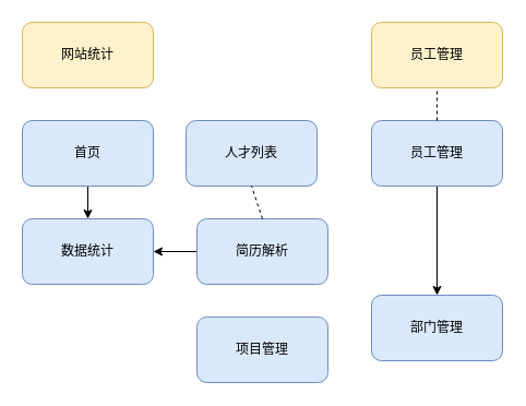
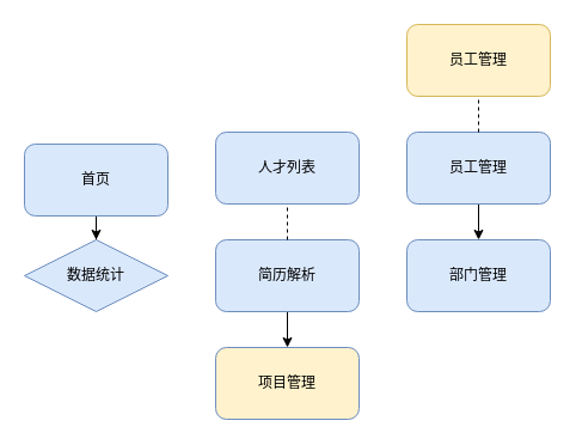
- <mxCell id="4" value="网站统计" style="rounded=1;whiteSpace=wrap;html=1;fillColor=#fff2cc;strokeColor=#d6b656;" vertex="1" parent="1"><mxGeometry x="20" y="20" width="120" height="60" as="geometry" /></mxCell>
- <mxCell id="3" value="首页" style="rounded=1;whiteSpace=wrap;html=1;fillColor=#dae8fc;strokeColor=#6c8ebf;" vertex="1" parent="1"><mxGeometry x="20" y="110" width="120" height="60" as="geometry" /></mxCell>
+ <mxCell id="3" value="首页" style="rounded=1;whiteSpace=wrap;html=1;fillColor=#dae8fc;strokeColor=#6c8ebf;" vertex="1" parent="1"><mxGeometry x="20" y="120" width="120" height="60" as="geometry" /></mxCell>
- <mxCell id="6" value="人才列表" style="rounded=1;whiteSpace=wrap;html=1;fillColor=#dae8fc;strokeColor=#6c8ebf;" vertex="1" parent="1"><mxGeometry x="170" y="110" width="120" height="60" as="geometry" /></mxCell>
+ <mxCell id="6" value="人才列表" style="rounded=1;whiteSpace=wrap;html=1;fillColor=#dae8fc;strokeColor=#6c8ebf;" vertex="1" parent="1"><mxGeometry x="180" y="110" width="120" height="60" as="geometry" /></mxCell>
- <mxCell id="5" value="数据统计" style="rounded=1;whiteSpace=wrap;html=1;fillColor=#dae8fc;strokeColor=#6c8ebf;" vertex="1" parent="1"><mxGeometry x="20" y="200" width="120" height="60" as="geometry" /></mxCell>
+ <mxCell id="5" value="数据统计" style="rhombus;whiteSpace=wrap;html=1;fillColor=#dae8fc;strokeColor=#6c8ebf;" vertex="1" parent="1"><mxGeometry x="20" y="200" width="120" height="60" as="geometry" /></mxCell>
- <mxCell id="7" value="" style="edgeStyle=orthogonalEdgeStyle;rounded=0;orthogonalLoop=1;jettySize=auto;html=1;" edge="1" parent="1" source="8" target="5"><mxGeometry relative="1" as="geometry" /></mxCell>
+ <mxCell id="7" value="" style="edgeStyle=orthogonalEdgeStyle;rounded=0;orthogonalLoop=1;jettySize=auto;html=1;" edge="1" parent="1" source="8" target="9"><mxGeometry relative="1" as="geometry" /></mxCell>
- <mxCell id="13" value="部门管理" style="rounded=1;whiteSpace=wrap;html=1;fillColor=#dae8fc;strokeColor=#6c8ebf;" vertex="1" parent="1"><mxGeometry x="340" y="270" width="120" height="60" as="geometry" /></mxCell>
+ <mxCell id="13" value="部门管理" style="rounded=1;whiteSpace=wrap;html=1;fillColor=#dae8fc;strokeColor=#6c8ebf;" vertex="1" parent="1"><mxGeometry x="340" y="200" width="120" height="60" as="geometry" /></mxCell>
- <mxCell id="9" value="项目管理" style="rounded=1;whiteSpace=wrap;html=1;fillColor=#dae8fc;strokeColor=#6c8ebf;" vertex="1" parent="1"><mxGeometry x="180" y="290" width="120" height="60" as="geometry" /></mxCell>
+ <mxCell id="9" value="项目管理" style="rounded=1;whiteSpace=wrap;html=1;fillColor=#fff2cc;strokeColor=#6c8ebf;" vertex="1" parent="1"><mxGeometry x="180" y="290" width="120" height="60" as="geometry" /></mxCell>
